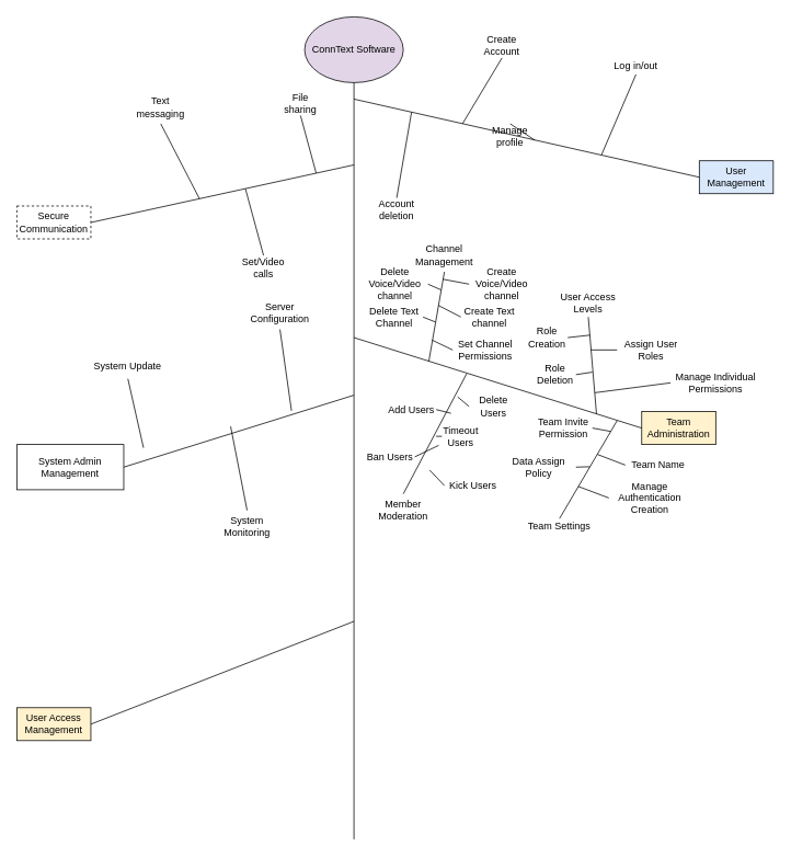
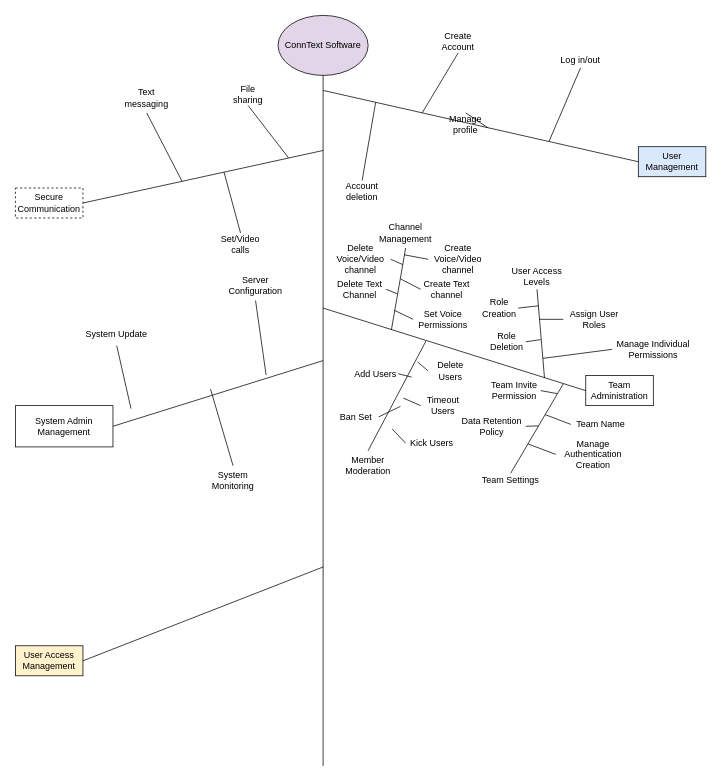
- <mxCell id="18" value="File sharing" style="text;html=1;align=center;verticalAlign=middle;whiteSpace=wrap;rounded=0;" parent="1" vertex="1"><mxGeometry x="335" y="110" width="60" height="30" as="geometry" /></mxCell>
+ <mxCell id="18" value="File sharing" style="text;html=1;align=center;verticalAlign=middle;whiteSpace=wrap;rounded=0;" parent="1" vertex="1"><mxGeometry x="300" y="110" width="60" height="30" as="geometry" /></mxCell>
- <mxCell id="58" value="Set Channel Permissions" style="text;html=1;align=center;verticalAlign=middle;whiteSpace=wrap;rounded=0;" vertex="1" parent="1"><mxGeometry x="550" y="410" width="80" height="30" as="geometry" /></mxCell>
+ <mxCell id="58" value="Set Voice Permissions" style="text;html=1;align=center;verticalAlign=middle;whiteSpace=wrap;rounded=0;" vertex="1" parent="1"><mxGeometry x="550" y="410" width="80" height="30" as="geometry" /></mxCell>
- <mxCell id="22" value="Team Administration" style="rounded=0;whiteSpace=wrap;html=1;fillColor=#fff2cc;" parent="1" vertex="1"><mxGeometry x="780" y="500" width="90" height="40" as="geometry" /></mxCell>
+ <mxCell id="22" value="Team Administration" style="rounded=0;whiteSpace=wrap;html=1;" parent="1" vertex="1"><mxGeometry x="780" y="500" width="90" height="40" as="geometry" /></mxCell>
- <mxCell id="48" value="Timeout Users" style="text;html=1;align=center;verticalAlign=middle;whiteSpace=wrap;rounded=0;" vertex="1" parent="1"><mxGeometry x="530" y="515" width="60" height="30" as="geometry" /></mxCell>
+ <mxCell id="48" value="Timeout Users" style="text;html=1;align=center;verticalAlign=middle;whiteSpace=wrap;rounded=0;" vertex="1" parent="1"><mxGeometry x="560" y="525" width="60" height="30" as="geometry" /></mxCell>
- <mxCell id="40" value="Ban Users" style="text;html=1;align=center;verticalAlign=middle;whiteSpace=wrap;rounded=0;" vertex="1" parent="1"><mxGeometry x="444" y="545" width="60" height="20" as="geometry" /></mxCell>
+ <mxCell id="40" value="Ban Set" style="text;html=1;align=center;verticalAlign=middle;whiteSpace=wrap;rounded=0;" vertex="1" parent="1"><mxGeometry x="444" y="545" width="60" height="20" as="geometry" /></mxCell>
- <mxCell id="68" value="Data Assign Policy" style="text;html=1;align=center;verticalAlign=middle;whiteSpace=wrap;rounded=0;" vertex="1" parent="1"><mxGeometry x="610" y="555" width="90" height="25" as="geometry" /></mxCell>
+ <mxCell id="68" value="Data Retention Policy" style="text;html=1;align=center;verticalAlign=middle;whiteSpace=wrap;rounded=0;" vertex="1" parent="1"><mxGeometry x="610" y="555" width="90" height="25" as="geometry" /></mxCell>
- <mxCell id="27" value="&lt;div&gt;System Monitoring&lt;/div&gt;" style="text;html=1;align=center;verticalAlign=middle;whiteSpace=wrap;rounded=0;" parent="1" vertex="1"><mxGeometry x="260" y="620" width="80" height="40" as="geometry" /></mxCell>
+ <mxCell id="27" value="&lt;div&gt;System Monitoring&lt;/div&gt;" style="text;html=1;align=center;verticalAlign=middle;whiteSpace=wrap;rounded=0;" parent="1" vertex="1"><mxGeometry x="270" y="620" width="80" height="40" as="geometry" /></mxCell>
